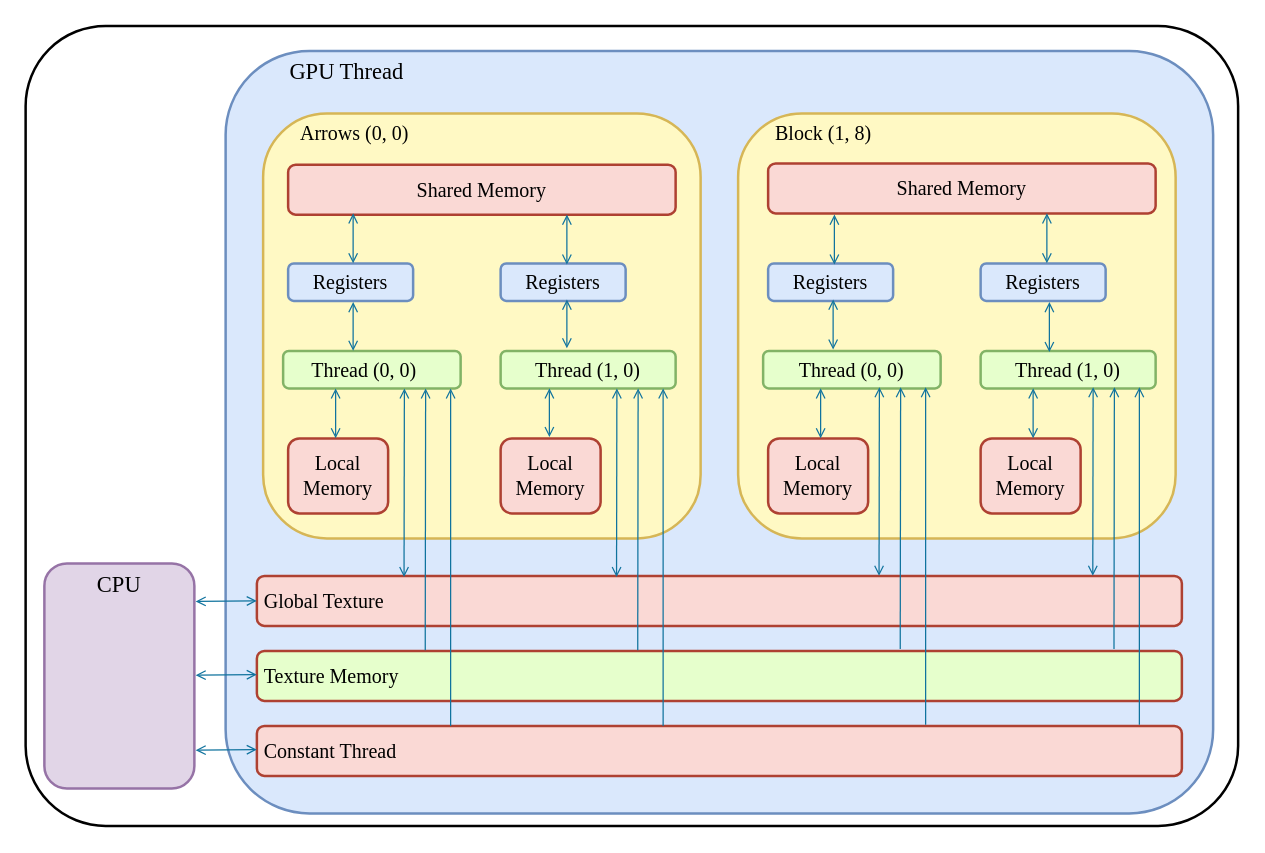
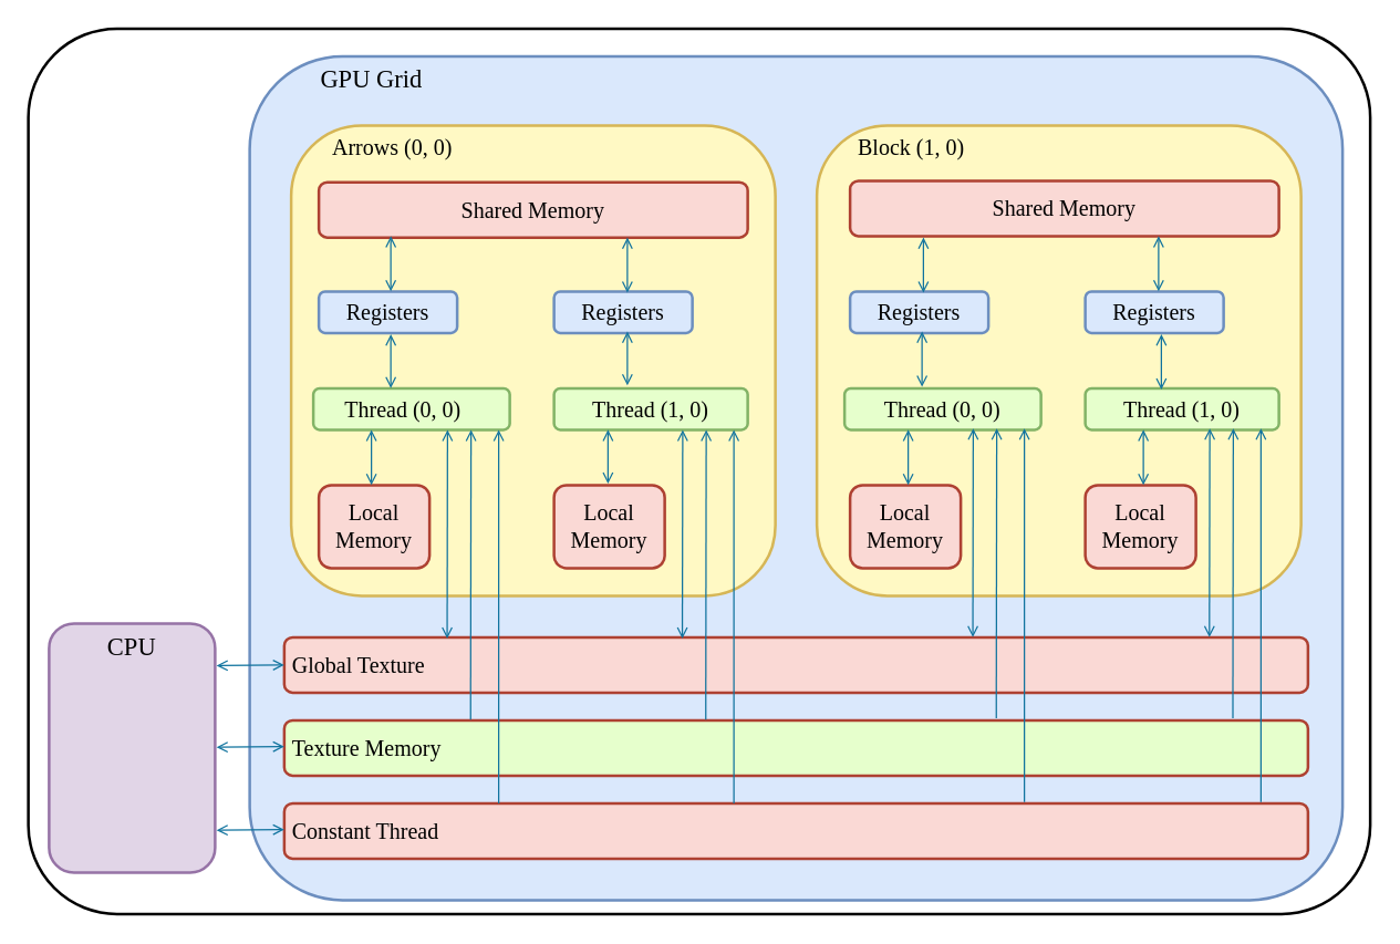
- <mxCell id="5" value="&lt;font style=&quot;font-size: 18px;&quot;&gt;&amp;nbsp;&lt;span style=&quot;white-space: pre;&quot;&gt;&#09;&lt;/span&gt;&amp;nbsp; &amp;nbsp;GPU Thread&lt;br&gt;&lt;/font&gt;" style="rounded=1;whiteSpace=wrap;html=1;shadow=0;glass=0;strokeWidth=2;fontFamily=Comic Sans MS;fontSize=14;fillColor=#dae8fc;arcSize=11;strokeColor=#6c8ebf;verticalAlign=top;align=left;" vertex="1" parent="3"><mxGeometry x="180" y="40" width="790" height="610" as="geometry" /></mxCell>
+ <mxCell id="5" value="&lt;font style=&quot;font-size: 18px;&quot;&gt;&amp;nbsp;&lt;span style=&quot;white-space: pre;&quot;&gt;&#09;&lt;/span&gt;&amp;nbsp; &amp;nbsp;GPU Grid&lt;br&gt;&lt;/font&gt;" style="rounded=1;whiteSpace=wrap;html=1;shadow=0;glass=0;strokeWidth=2;fontFamily=Comic Sans MS;fontSize=14;fillColor=#dae8fc;arcSize=11;strokeColor=#6c8ebf;verticalAlign=top;align=left;" vertex="1" parent="3"><mxGeometry x="180" y="40" width="790" height="610" as="geometry" /></mxCell>
- <mxCell id="11" value="&lt;span style=&quot;color: rgb(0, 0, 0); font-family: &amp;quot;Comic Sans MS&amp;quot;; font-style: normal; font-variant-ligatures: normal; font-variant-caps: normal; font-weight: 400; letter-spacing: normal; orphans: 2; text-indent: 0px; text-transform: none; widows: 2; word-spacing: 0px; -webkit-text-stroke-width: 0px; text-decoration-thickness: initial; text-decoration-style: initial; text-decoration-color: initial; float: none; display: inline !important;&quot;&gt;&lt;font style=&quot;font-size: 16px;&quot;&gt;&amp;nbsp; &amp;nbsp; &amp;nbsp; &amp;nbsp;Block (1, 8)&lt;/font&gt;&lt;/span&gt;" style="rounded=1;whiteSpace=wrap;html=1;fontSize=16;fillColor=#fff9c4;strokeColor=#d6b656;verticalAlign=top;align=left;labelBackgroundColor=none;strokeWidth=2;" vertex="1" parent="9"><mxGeometry x="590" y="90" width="350" height="340" as="geometry" /></mxCell>
+ <mxCell id="11" value="&lt;span style=&quot;color: rgb(0, 0, 0); font-family: &amp;quot;Comic Sans MS&amp;quot;; font-style: normal; font-variant-ligatures: normal; font-variant-caps: normal; font-weight: 400; letter-spacing: normal; orphans: 2; text-indent: 0px; text-transform: none; widows: 2; word-spacing: 0px; -webkit-text-stroke-width: 0px; text-decoration-thickness: initial; text-decoration-style: initial; text-decoration-color: initial; float: none; display: inline !important;&quot;&gt;&lt;font style=&quot;font-size: 16px;&quot;&gt;&amp;nbsp; &amp;nbsp; &amp;nbsp; &amp;nbsp;Block (1, 0)&lt;/font&gt;&lt;/span&gt;" style="rounded=1;whiteSpace=wrap;html=1;fontSize=16;fillColor=#fff9c4;strokeColor=#d6b656;verticalAlign=top;align=left;labelBackgroundColor=none;strokeWidth=2;" vertex="1" parent="9"><mxGeometry x="590" y="90" width="350" height="340" as="geometry" /></mxCell>
